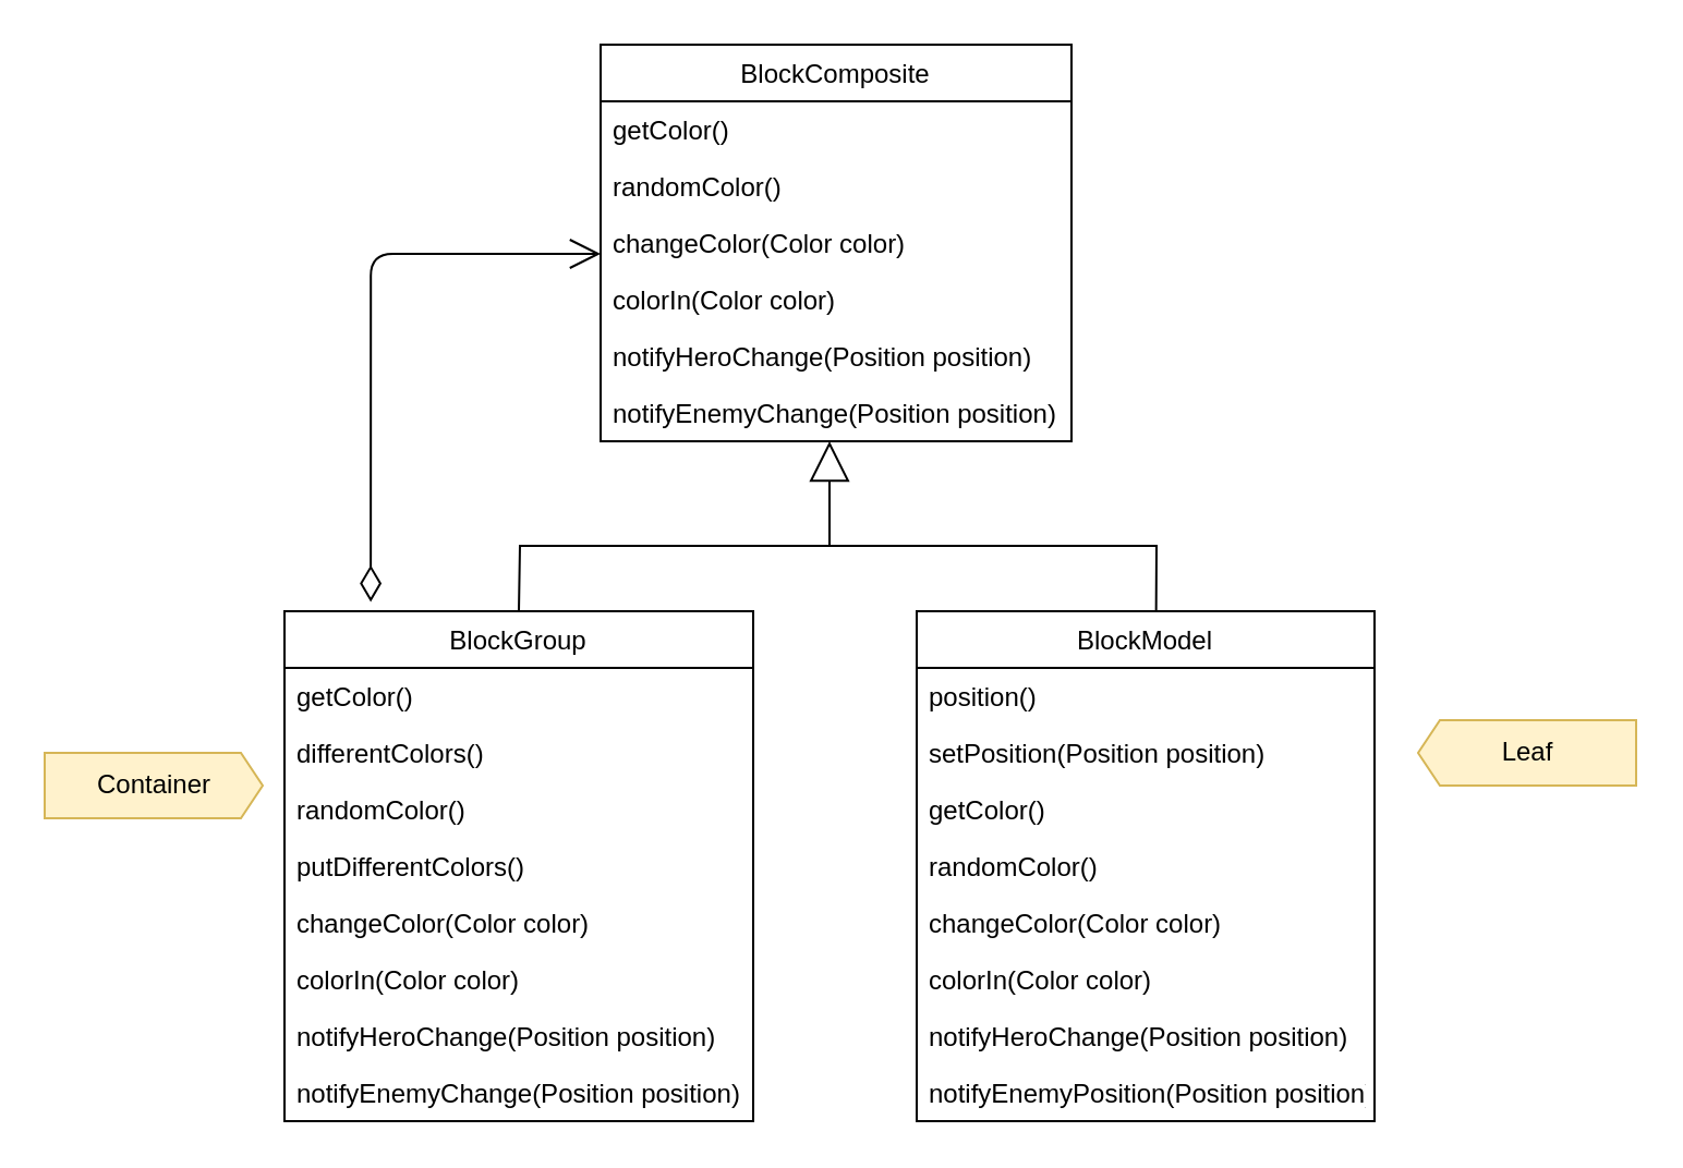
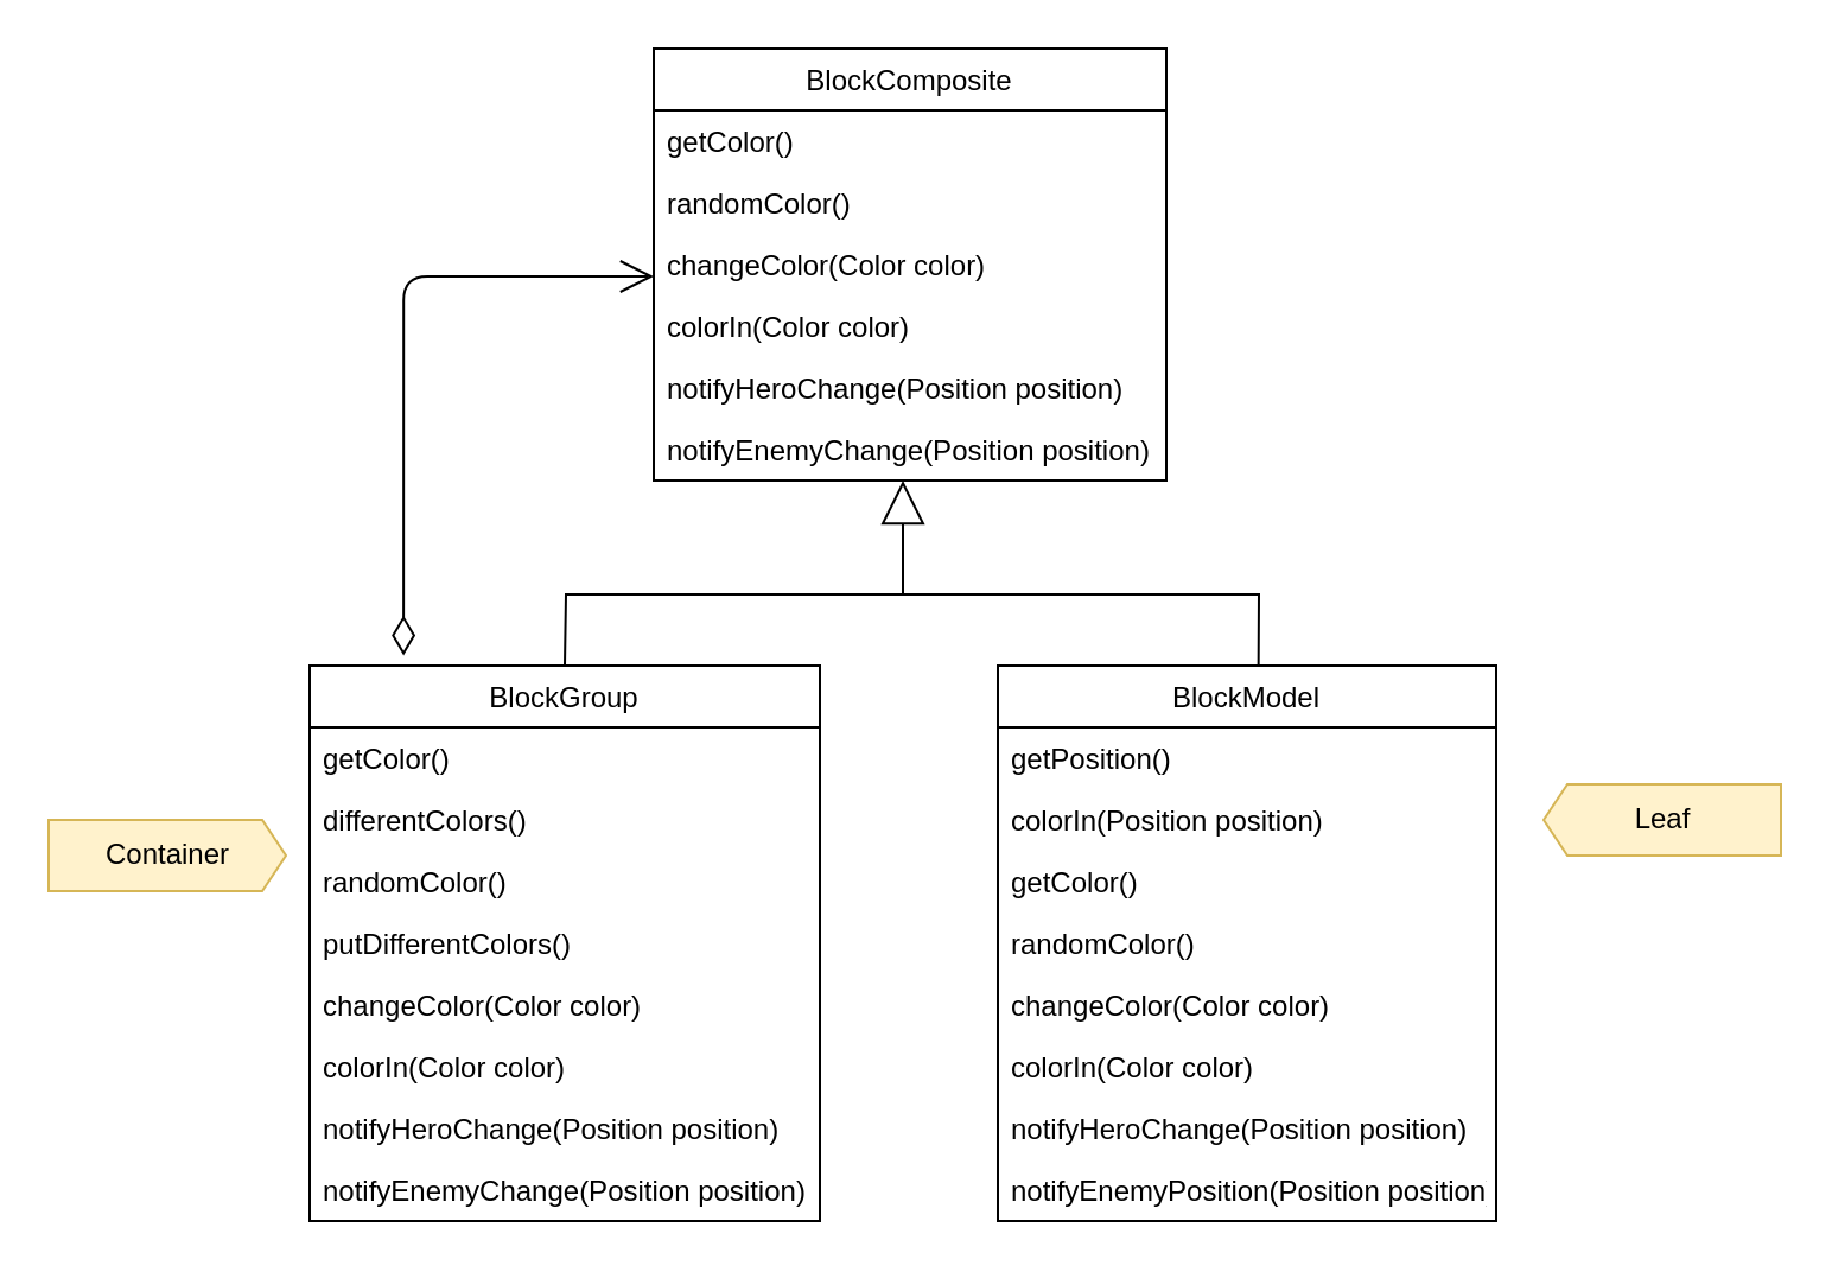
- <mxCell id="15" value="position()" style="text;strokeColor=none;fillColor=none;align=left;verticalAlign=top;spacingLeft=4;spacingRight=4;overflow=hidden;rotatable=0;points=[[0,0.5],[1,0.5]];portConstraint=eastwest;" parent="14" vertex="1"><mxGeometry y="26" width="210" height="26" as="geometry" /></mxCell>
+ <mxCell id="15" value="getPosition()" style="text;strokeColor=none;fillColor=none;align=left;verticalAlign=top;spacingLeft=4;spacingRight=4;overflow=hidden;rotatable=0;points=[[0,0.5],[1,0.5]];portConstraint=eastwest;" parent="14" vertex="1"><mxGeometry y="26" width="210" height="26" as="geometry" /></mxCell>
- <mxCell id="16" value="setPosition(Position position)" style="text;strokeColor=none;fillColor=none;align=left;verticalAlign=top;spacingLeft=4;spacingRight=4;overflow=hidden;rotatable=0;points=[[0,0.5],[1,0.5]];portConstraint=eastwest;" parent="14" vertex="1"><mxGeometry y="52" width="210" height="26" as="geometry" /></mxCell>
+ <mxCell id="16" value="colorIn(Position position)" style="text;strokeColor=none;fillColor=none;align=left;verticalAlign=top;spacingLeft=4;spacingRight=4;overflow=hidden;rotatable=0;points=[[0,0.5],[1,0.5]];portConstraint=eastwest;" parent="14" vertex="1"><mxGeometry y="52" width="210" height="26" as="geometry" /></mxCell>
